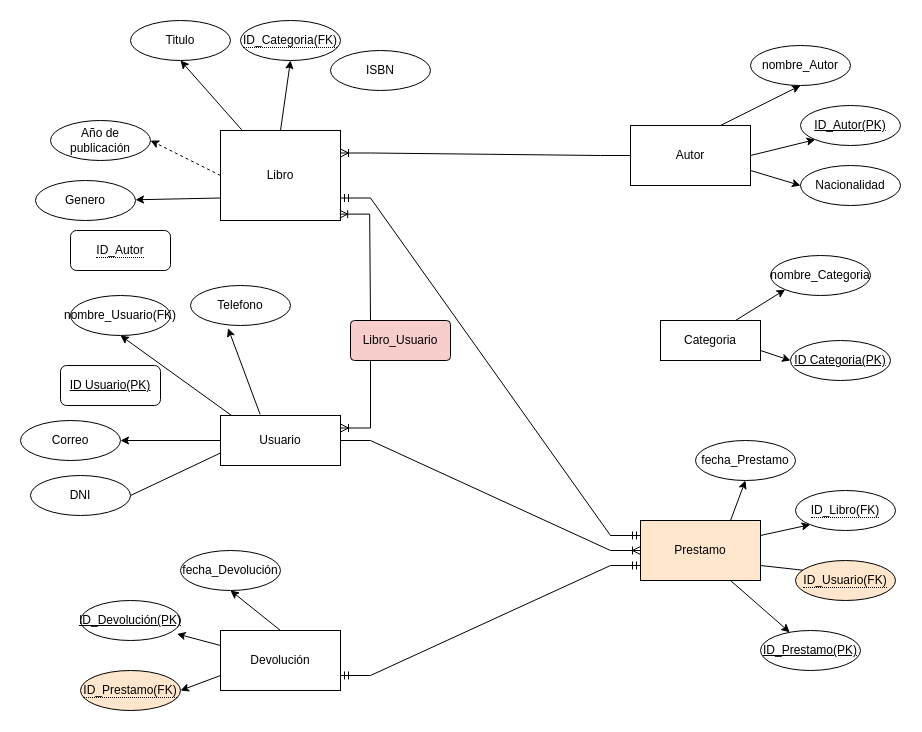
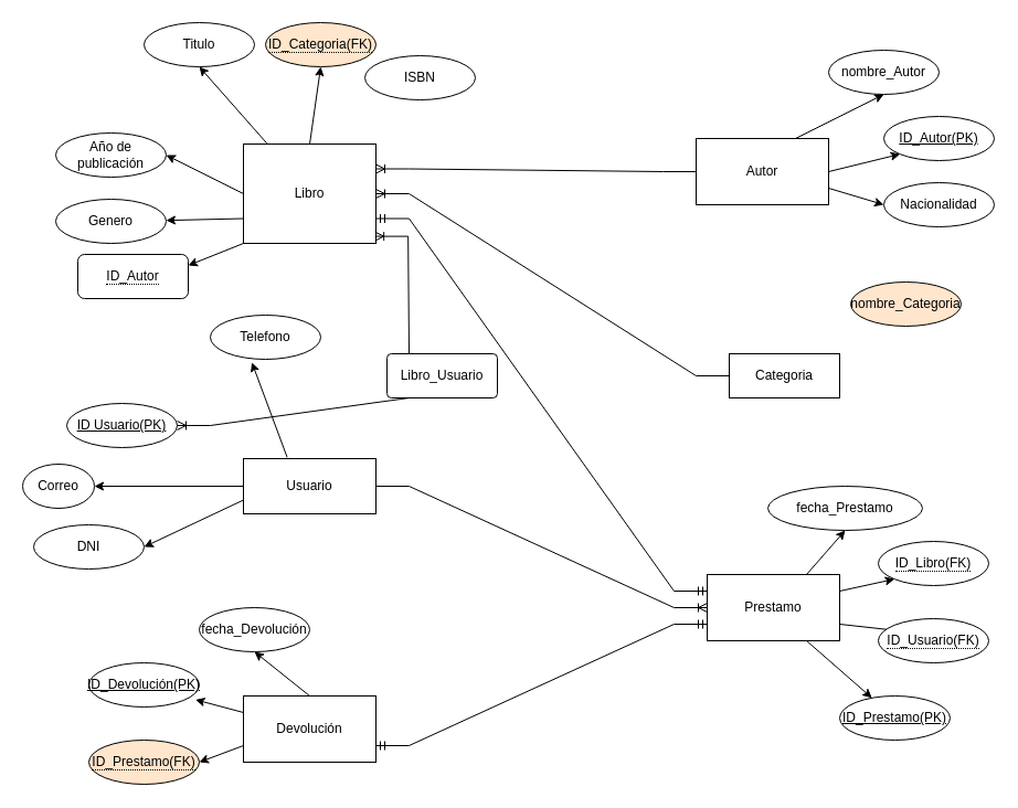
- <mxCell id="48" value="&lt;span style=&quot;border-bottom: 1px dotted&quot;&gt;ID_Categoria(FK)&lt;/span&gt;" style="ellipse;whiteSpace=wrap;html=1;align=center;" vertex="1" parent="1"><mxGeometry x="240" y="20" width="100" height="40" as="geometry" /></mxCell>
+ <mxCell id="48" value="&lt;span style=&quot;border-bottom: 1px dotted&quot;&gt;ID_Categoria(FK)&lt;/span&gt;" style="ellipse;whiteSpace=wrap;html=1;align=center;fillColor=#ffe6cc;" vertex="1" parent="1"><mxGeometry x="240" y="20" width="100" height="40" as="geometry" /></mxCell>
- <mxCell id="4" style="edgeStyle=none;rounded=0;orthogonalLoop=1;jettySize=auto;html=1;exitX=0;exitY=0.5;exitDx=0;exitDy=0;entryX=1;entryY=0.5;entryDx=0;entryDy=0;dashed=1;" edge="1" parent="1" source="6" target="26"><mxGeometry relative="1" as="geometry" /></mxCell>
+ <mxCell id="4" style="edgeStyle=none;rounded=0;orthogonalLoop=1;jettySize=auto;html=1;exitX=0;exitY=0.5;exitDx=0;exitDy=0;entryX=1;entryY=0.5;entryDx=0;entryDy=0;" edge="1" parent="1" source="6" target="26"><mxGeometry relative="1" as="geometry" /></mxCell>
- <mxCell id="25" value="Genero" style="ellipse;whiteSpace=wrap;html=1;align=center;" vertex="1" parent="1"><mxGeometry x="35" y="180" width="100" height="40" as="geometry" /></mxCell>
+ <mxCell id="25" value="Genero" style="ellipse;whiteSpace=wrap;html=1;align=center;" vertex="1" parent="1"><mxGeometry y="180" width="100" height="40" as="geometry" x="50" /></mxCell>
+ <mxCell id="59" style="edgeStyle=none;rounded=0;orthogonalLoop=1;jettySize=auto;html=1;exitX=0;exitY=1;exitDx=0;exitDy=0;entryX=1;entryY=0.25;entryDx=0;entryDy=0;entryPerimeter=0;" edge="1" parent="1" source="6" target="58"><mxGeometry relative="1" as="geometry" /></mxCell>
+ <mxCell id="50" value="" style="edgeStyle=entityRelationEdgeStyle;fontSize=12;html=1;endArrow=ERoneToMany;rounded=0;entryX=1;entryY=0.5;entryDx=0;entryDy=0;exitX=0;exitY=0.5;exitDx=0;exitDy=0;" edge="1" parent="1" source="38" target="6"><mxGeometry width="100" height="100" relative="1" as="geometry"><mxPoint x="420" y="440" as="sourcePoint" /><mxPoint x="520" y="340" as="targetPoint" /></mxGeometry></mxCell>
- <mxCell id="45" value="nombre_Categoria" style="ellipse;whiteSpace=wrap;html=1;align=center;" vertex="1" parent="1"><mxGeometry x="770" y="255" width="100" height="40" as="geometry" /></mxCell>
+ <mxCell id="45" value="nombre_Categoria" style="ellipse;whiteSpace=wrap;html=1;align=center;fillColor=#ffe6cc;" vertex="1" parent="1"><mxGeometry x="770" y="255" width="100" height="40" as="geometry" /></mxCell>
- <mxCell id="47" style="edgeStyle=none;rounded=0;orthogonalLoop=1;jettySize=auto;html=1;exitX=0.75;exitY=0;exitDx=0;exitDy=0;entryX=0;entryY=1;entryDx=0;entryDy=0;" edge="1" parent="1" source="38" target="45"><mxGeometry relative="1" as="geometry" /></mxCell>
- <mxCell id="28" value="nombre_Usuario(FK)" style="ellipse;whiteSpace=wrap;html=1;align=center;" vertex="1" parent="1"><mxGeometry x="70" y="295" width="100" height="40" as="geometry" /></mxCell>
- <mxCell id="54" value="Libro_Usuario" style="rounded=1;arcSize=10;whiteSpace=wrap;html=1;align=center;fillColor=#f8cecc;" vertex="1" parent="1"><mxGeometry x="350" y="320" width="100" height="40" as="geometry" /></mxCell>
+ <mxCell id="54" value="Libro_Usuario" style="rounded=1;arcSize=10;whiteSpace=wrap;html=1;align=center;" vertex="1" parent="1"><mxGeometry x="350" y="320" width="100" height="40" as="geometry" /></mxCell>
- <mxCell id="37" style="edgeStyle=none;rounded=0;orthogonalLoop=1;jettySize=auto;html=1;exitX=1;exitY=0.75;exitDx=0;exitDy=0;entryX=0;entryY=0.5;entryDx=0;entryDy=0;" edge="1" parent="1" source="38" target="46"><mxGeometry relative="1" as="geometry" /></mxCell>
- <mxCell id="46" value="ID Categoria(PK)" style="ellipse;whiteSpace=wrap;html=1;align=center;fontStyle=4;" vertex="1" parent="1"><mxGeometry x="790" y="340" width="100" height="40" as="geometry" /></mxCell>
- <mxCell id="11" style="edgeStyle=none;rounded=0;orthogonalLoop=1;jettySize=auto;html=1;exitX=0.097;exitY=0.008;exitDx=0;exitDy=0;entryX=0.5;entryY=1;entryDx=0;entryDy=0;exitPerimeter=0;" edge="1" parent="1" source="15" target="28"><mxGeometry relative="1" as="geometry" /></mxCell>
- <mxCell id="27" value="ID Usuario(PK)" style="whiteSpace=wrap;html=1;align=center;fontStyle=4;rounded=1;" vertex="1" parent="1"><mxGeometry x="60" y="365" width="100" height="40" as="geometry" /></mxCell>
+ <mxCell id="27" value="ID Usuario(PK)" style="ellipse;whiteSpace=wrap;html=1;align=center;fontStyle=4;" vertex="1" parent="1"><mxGeometry x="60" y="365" width="100" height="40" as="geometry" /></mxCell>
- <mxCell id="56" value="" style="edgeStyle=entityRelationEdgeStyle;fontSize=12;html=1;endArrow=ERoneToMany;rounded=0;entryX=1;entryY=0.25;entryDx=0;entryDy=0;exitX=0.5;exitY=1;exitDx=0;exitDy=0;" edge="1" parent="1" source="54" target="15"><mxGeometry width="100" height="100" relative="1" as="geometry"><mxPoint x="320" y="300" as="sourcePoint" /><mxPoint x="520" y="340" as="targetPoint" /></mxGeometry></mxCell>
+ <mxCell id="56" value="" style="edgeStyle=entityRelationEdgeStyle;fontSize=12;html=1;endArrow=ERoneToMany;rounded=0;exitX=0.5;exitY=1;exitDx=0;exitDy=0;" edge="1" parent="1" source="54" target="27"><mxGeometry width="100" height="100" relative="1" as="geometry"><mxPoint x="320" y="300" as="sourcePoint" /><mxPoint x="520" y="340" as="targetPoint" /></mxGeometry></mxCell>
- <mxCell id="30" value="Correo" style="ellipse;whiteSpace=wrap;html=1;align=center;" vertex="1" parent="1"><mxGeometry x="20" y="420" width="100" height="40" as="geometry" /></mxCell>
+ <mxCell id="30" value="Correo" style="ellipse;whiteSpace=wrap;html=1;align=center;" vertex="1" parent="1"><mxGeometry x="20" y="420" width="65" height="40" as="geometry" /></mxCell>
- <mxCell id="43" value="fecha_Prestamo" style="ellipse;whiteSpace=wrap;html=1;align=center;" vertex="1" parent="1"><mxGeometry x="695" y="440" width="100" height="40" as="geometry" /></mxCell>
+ <mxCell id="43" value="fecha_Prestamo" style="ellipse;whiteSpace=wrap;html=1;align=center;" vertex="1" parent="1"><mxGeometry x="695" y="440" width="140" height="40" as="geometry" /></mxCell>
- <mxCell id="12" style="edgeStyle=none;rounded=0;orthogonalLoop=1;jettySize=auto;html=1;exitX=0;exitY=0.75;exitDx=0;exitDy=0;entryX=1;entryY=0.5;entryDx=0;entryDy=0;endArrow=none;" edge="1" parent="1" source="15" target="31"><mxGeometry relative="1" as="geometry" /></mxCell>
+ <mxCell id="12" style="edgeStyle=none;rounded=0;orthogonalLoop=1;jettySize=auto;html=1;exitX=0;exitY=0.75;exitDx=0;exitDy=0;entryX=1;entryY=0.5;entryDx=0;entryDy=0;" edge="1" parent="1" source="15" target="31"><mxGeometry relative="1" as="geometry" /></mxCell>
- <mxCell id="18" value="Prestamo" style="rounded=0;whiteSpace=wrap;html=1;fillColor=#ffe6cc;" vertex="1" parent="1"><mxGeometry x="640" y="520" width="120" height="60" as="geometry" /></mxCell>
+ <mxCell id="18" value="Prestamo" style="rounded=0;whiteSpace=wrap;html=1;" vertex="1" parent="1"><mxGeometry x="640" y="520" width="120" height="60" as="geometry" /></mxCell>
- <mxCell id="41" value="&lt;span style=&quot;border-bottom: 1px dotted&quot;&gt;ID_Usuario(FK)&lt;/span&gt;" style="ellipse;whiteSpace=wrap;html=1;align=center;fillColor=#ffe6cc;" vertex="1" parent="1"><mxGeometry x="795" y="560" width="100" height="40" as="geometry" /></mxCell>
+ <mxCell id="41" value="&lt;span style=&quot;border-bottom: 1px dotted&quot;&gt;ID_Usuario(FK)&lt;/span&gt;" style="ellipse;whiteSpace=wrap;html=1;align=center;" vertex="1" parent="1"><mxGeometry x="795" y="560" width="100" height="40" as="geometry" /></mxCell>
